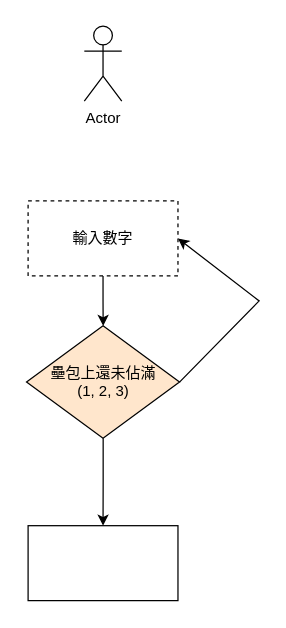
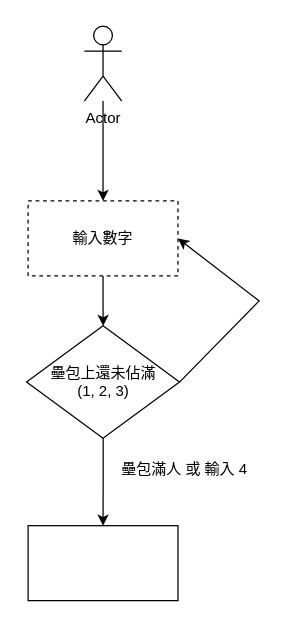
+ <mxCell id="2" style="edgeStyle=orthogonalEdgeStyle;rounded=0;orthogonalLoop=1;jettySize=auto;html=1;entryX=0.5;entryY=0;entryDx=0;entryDy=0;" edge="1" parent="1" source="3" target="5"><mxGeometry relative="1" as="geometry" /></mxCell>
- <mxCell id="7" value="壘包上還未佔滿&lt;div&gt;(1, 2, 3)&lt;/div&gt;" style="rhombus;whiteSpace=wrap;html=1;fillColor=#ffe6cc;" vertex="1" parent="1"><mxGeometry x="20.75" y="260" width="122.5" height="90" as="geometry" /></mxCell>
+ <mxCell id="7" value="壘包上還未佔滿&lt;div&gt;(1, 2, 3)&lt;/div&gt;" style="rhombus;whiteSpace=wrap;html=1;" vertex="1" parent="1"><mxGeometry x="20.75" y="260" width="122.5" height="90" as="geometry" /></mxCell>
+ <mxCell id="10" value="壘包滿人 或 輸入 4" style="text;html=1;align=center;verticalAlign=middle;resizable=0;points=[];autosize=1;strokeColor=none;fillColor=none;" vertex="1" parent="1"><mxGeometry x="87" y="360" width="120" height="30" as="geometry" /></mxCell>
